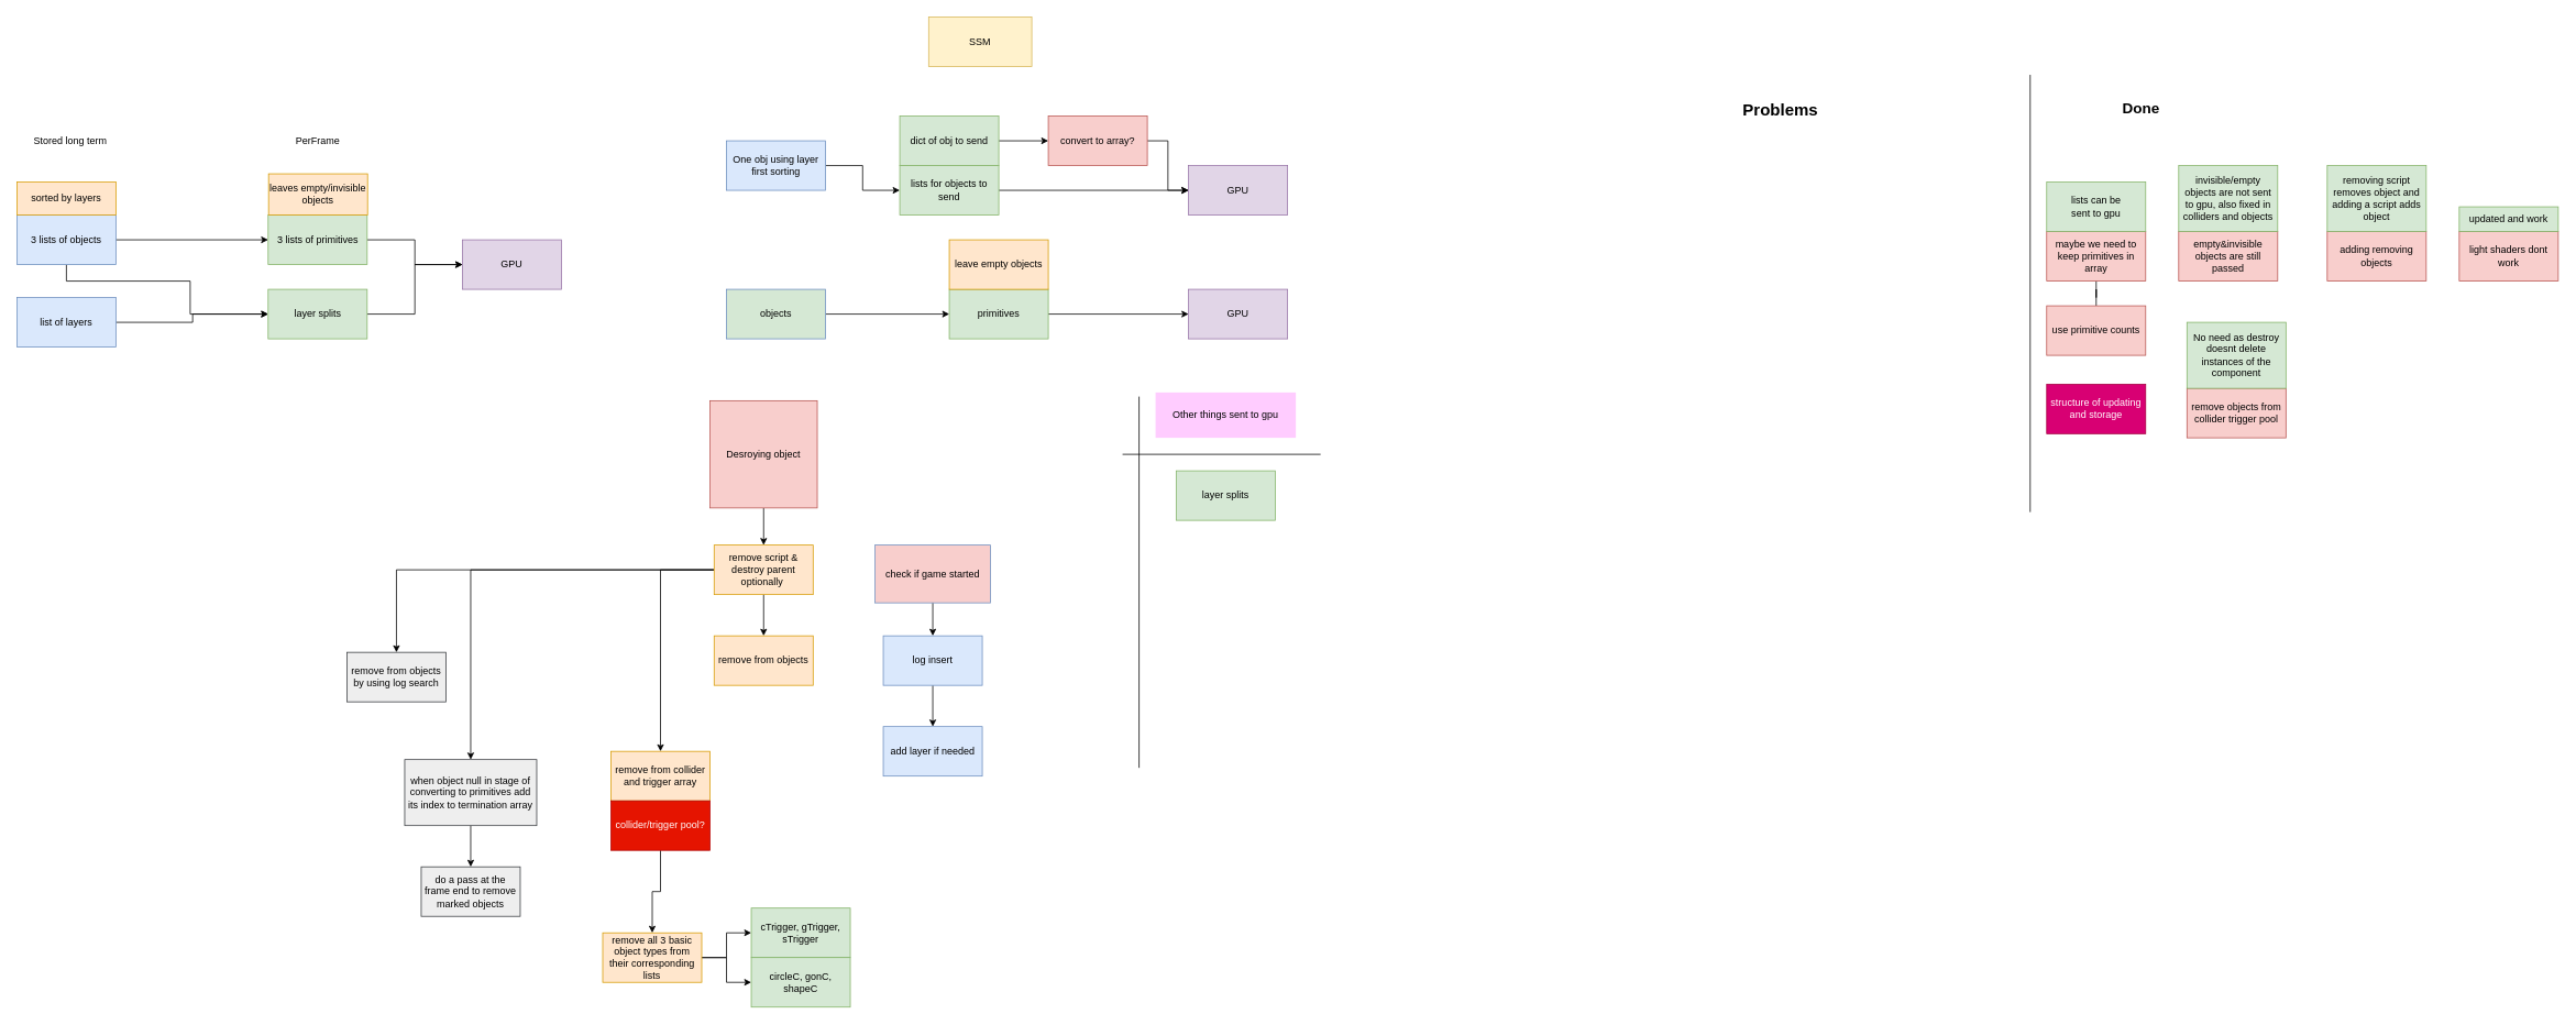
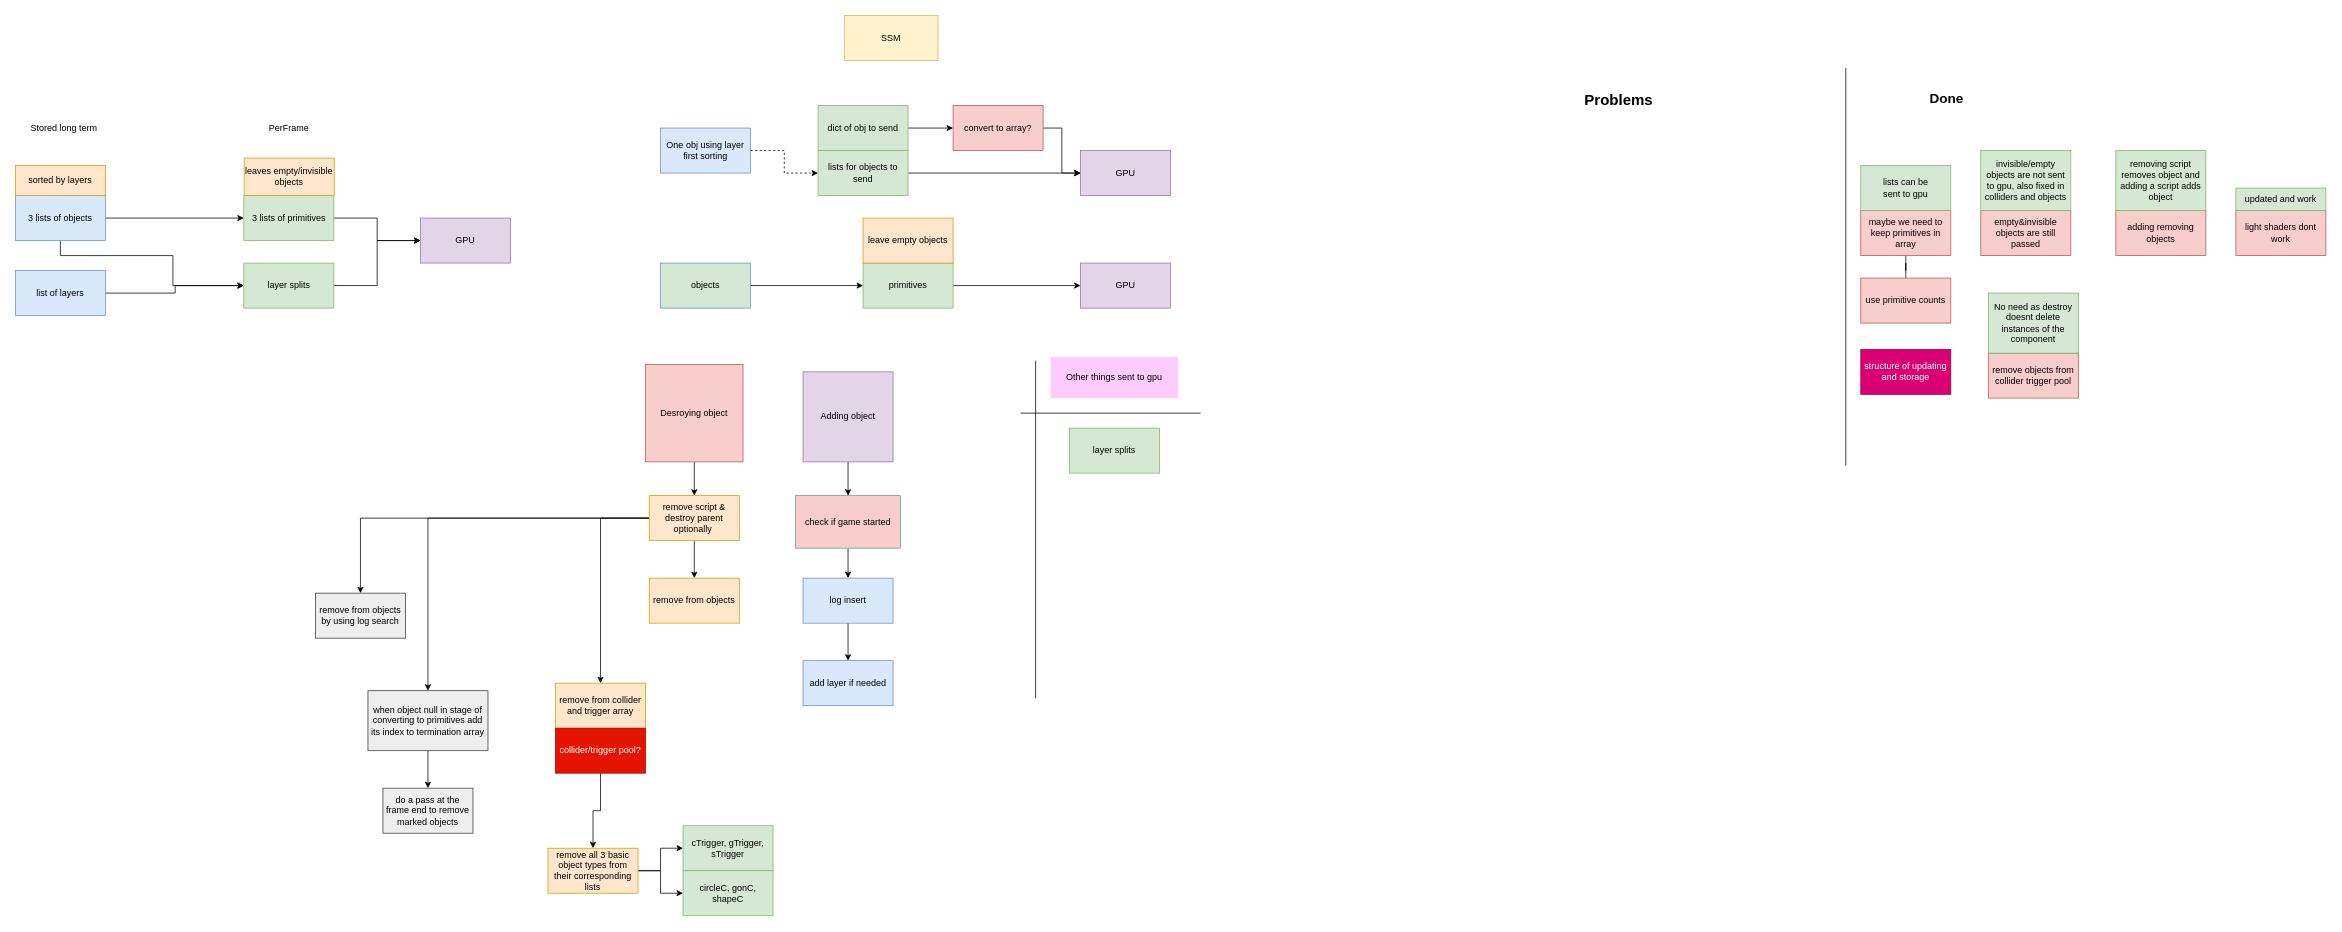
- <mxCell id="10" style="edgeStyle=orthogonalEdgeStyle;rounded=0;orthogonalLoop=1;jettySize=auto;html=1;entryX=0;entryY=0.5;entryDx=0;entryDy=0;" parent="1" source="11" target="4" edge="1"><mxGeometry relative="1" as="geometry" /></mxCell>
+ <mxCell id="10" style="edgeStyle=orthogonalEdgeStyle;rounded=0;orthogonalLoop=1;jettySize=auto;html=1;entryX=0;entryY=0.5;entryDx=0;entryDy=0;dashed=1;" parent="1" source="11" target="4" edge="1"><mxGeometry relative="1" as="geometry" /></mxCell>
+ <mxCell id="28" value="Adding object" style="whiteSpace=wrap;html=1;aspect=fixed;fillColor=#e1d5e7;strokeColor=#9673a6;" parent="1" vertex="1"><mxGeometry x="1070" y="495" width="120" height="120" as="geometry" /></mxCell>
+ <mxCell id="27" style="edgeStyle=orthogonalEdgeStyle;rounded=0;orthogonalLoop=1;jettySize=auto;html=1;" parent="1" source="28" target="30" edge="1"><mxGeometry relative="1" as="geometry" /></mxCell>
